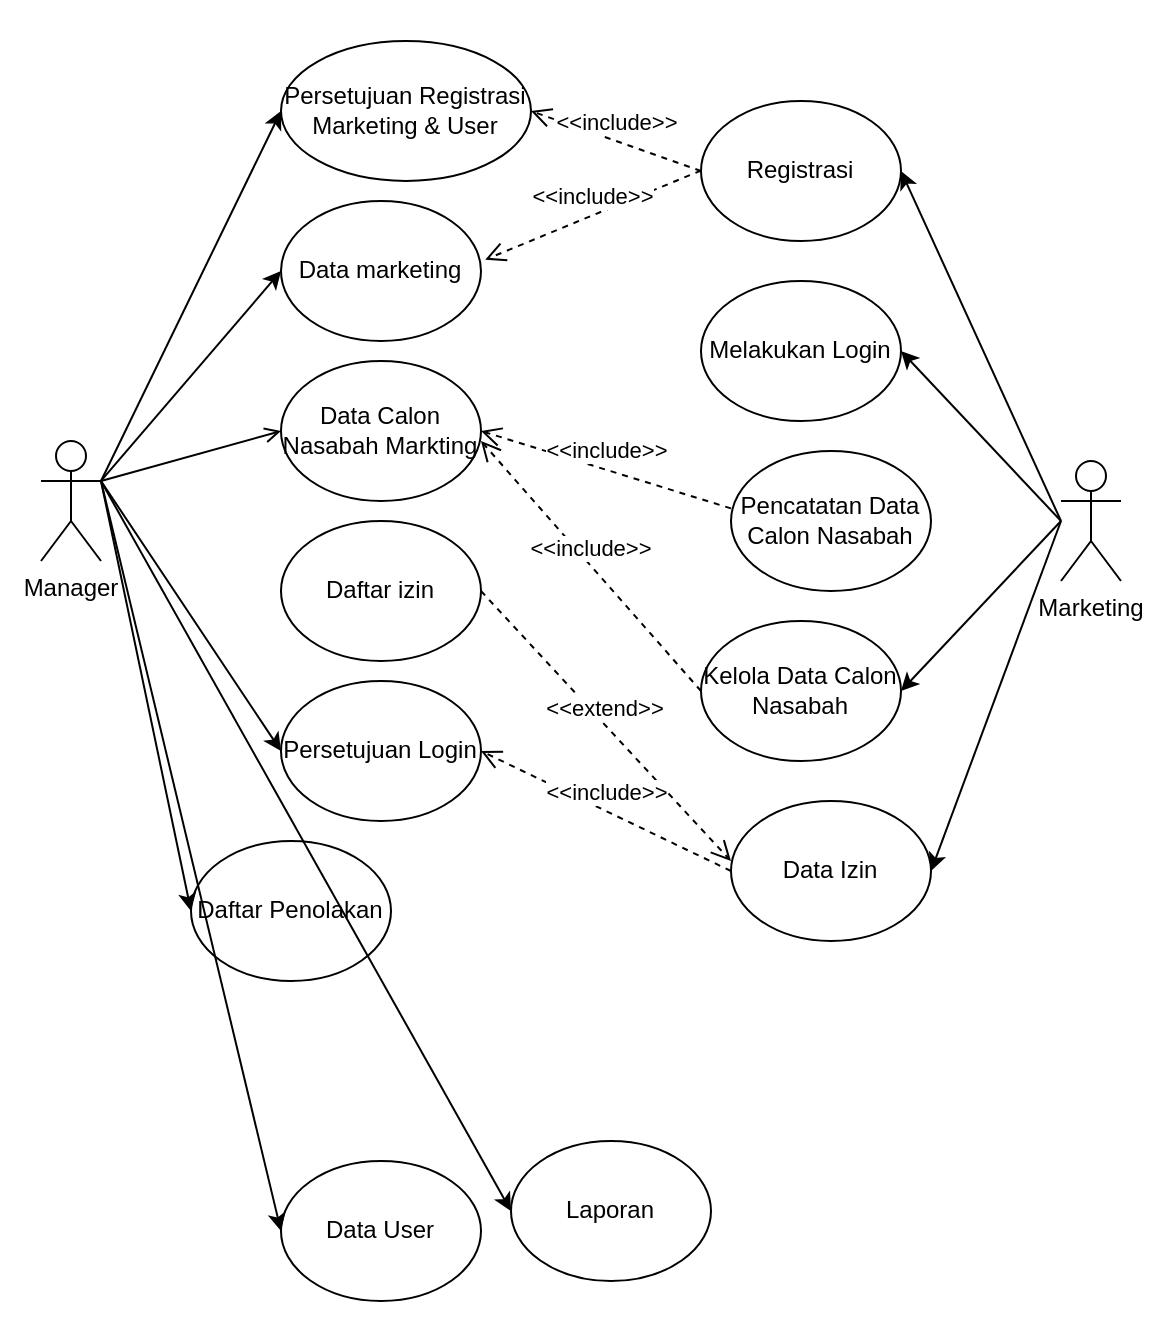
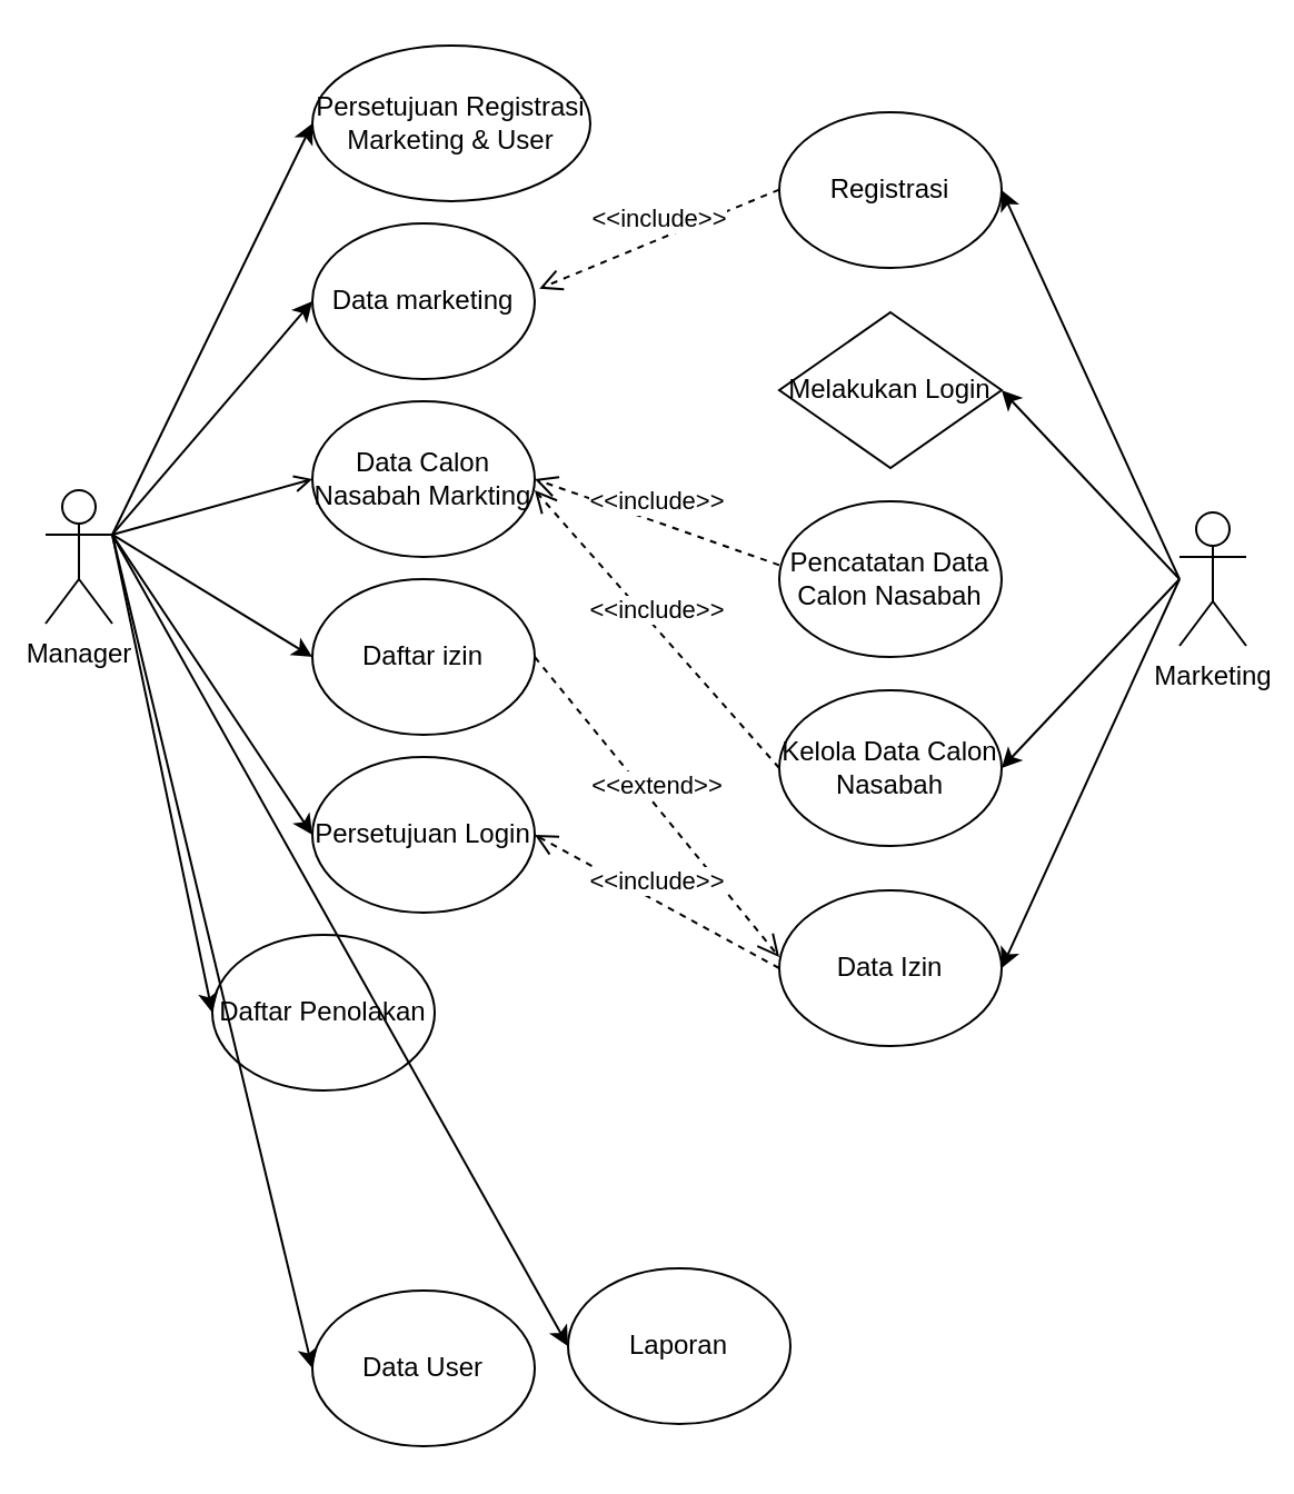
- <mxCell id="27" value="&amp;lt;&amp;lt;include&amp;gt;&amp;gt;" style="html=1;verticalAlign=bottom;endArrow=open;dashed=1;endSize=8;elbow=vertical;rounded=0;entryX=1;entryY=0.5;entryDx=0;entryDy=0;exitX=0;exitY=0.5;exitDx=0;exitDy=0;" edge="1" parent="1" source="4" target="26"><mxGeometry relative="1" as="geometry"><mxPoint x="360" y="94.78" as="sourcePoint" /><mxPoint x="252" y="139" as="targetPoint" /></mxGeometry></mxCell>
- <mxCell id="11" value="Melakukan Login" style="ellipse;whiteSpace=wrap;html=1;" vertex="1" parent="1"><mxGeometry x="350" y="140" width="100" height="70" as="geometry" /></mxCell>
+ <mxCell id="11" value="Melakukan Login" style="rhombus;whiteSpace=wrap;html=1;" vertex="1" parent="1"><mxGeometry x="350" y="140" width="100" height="70" as="geometry" /></mxCell>
- <mxCell id="6" value="Pencatatan Data Calon Nasabah" style="ellipse;whiteSpace=wrap;html=1;" vertex="1" parent="1"><mxGeometry x="365" y="225" width="100" height="70" as="geometry" /></mxCell>
+ <mxCell id="6" value="Pencatatan Data Calon Nasabah" style="ellipse;whiteSpace=wrap;html=1;" vertex="1" parent="1"><mxGeometry x="350" y="225" width="100" height="70" as="geometry" /></mxCell>
+ <mxCell id="22" value="" style="endArrow=classic;html=1;rounded=0;exitX=1;exitY=0.333;exitDx=0;exitDy=0;exitPerimeter=0;entryX=0;entryY=0.5;entryDx=0;entryDy=0;" edge="1" parent="1" source="3" target="20"><mxGeometry width="50" height="50" relative="1" as="geometry"><mxPoint x="410" y="300" as="sourcePoint" /><mxPoint x="460" y="250" as="targetPoint" /></mxGeometry></mxCell>
- <mxCell id="8" value="Data Izin" style="ellipse;whiteSpace=wrap;html=1;" vertex="1" parent="1"><mxGeometry x="365" y="400" width="100" height="70" as="geometry" /></mxCell>
+ <mxCell id="8" value="Data Izin" style="ellipse;whiteSpace=wrap;html=1;" vertex="1" parent="1"><mxGeometry x="350" y="400" width="100" height="70" as="geometry" /></mxCell>
